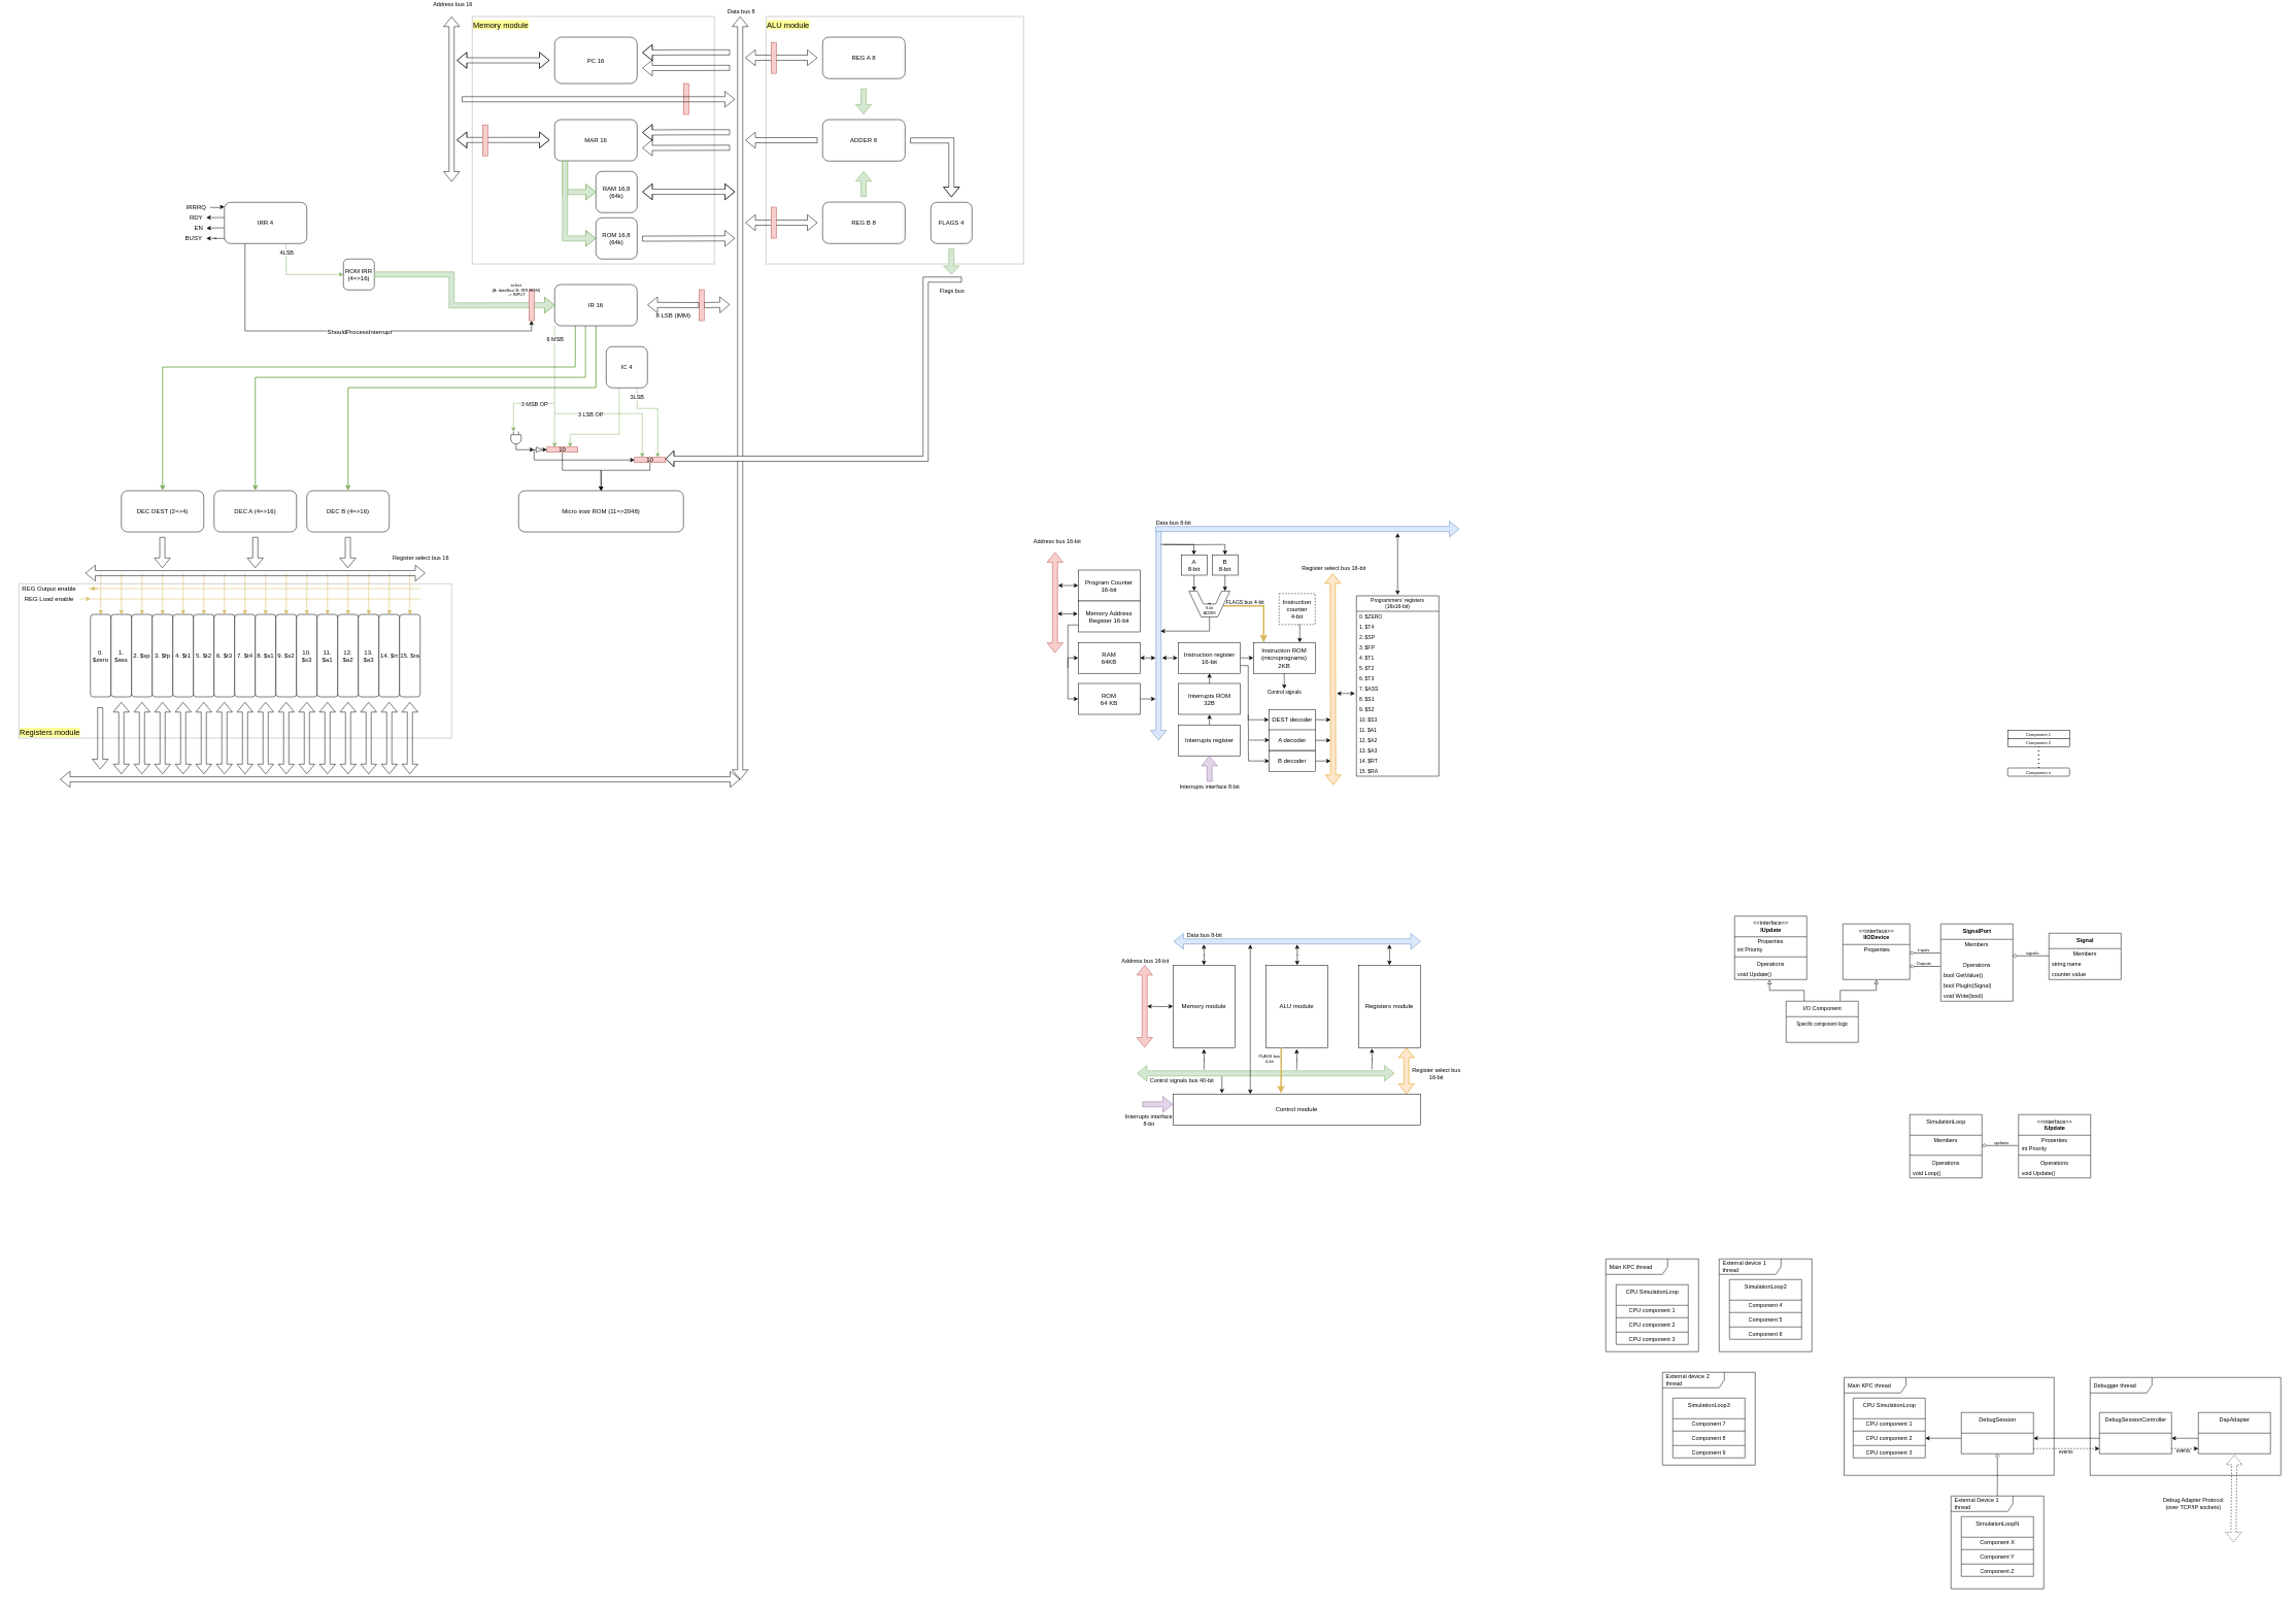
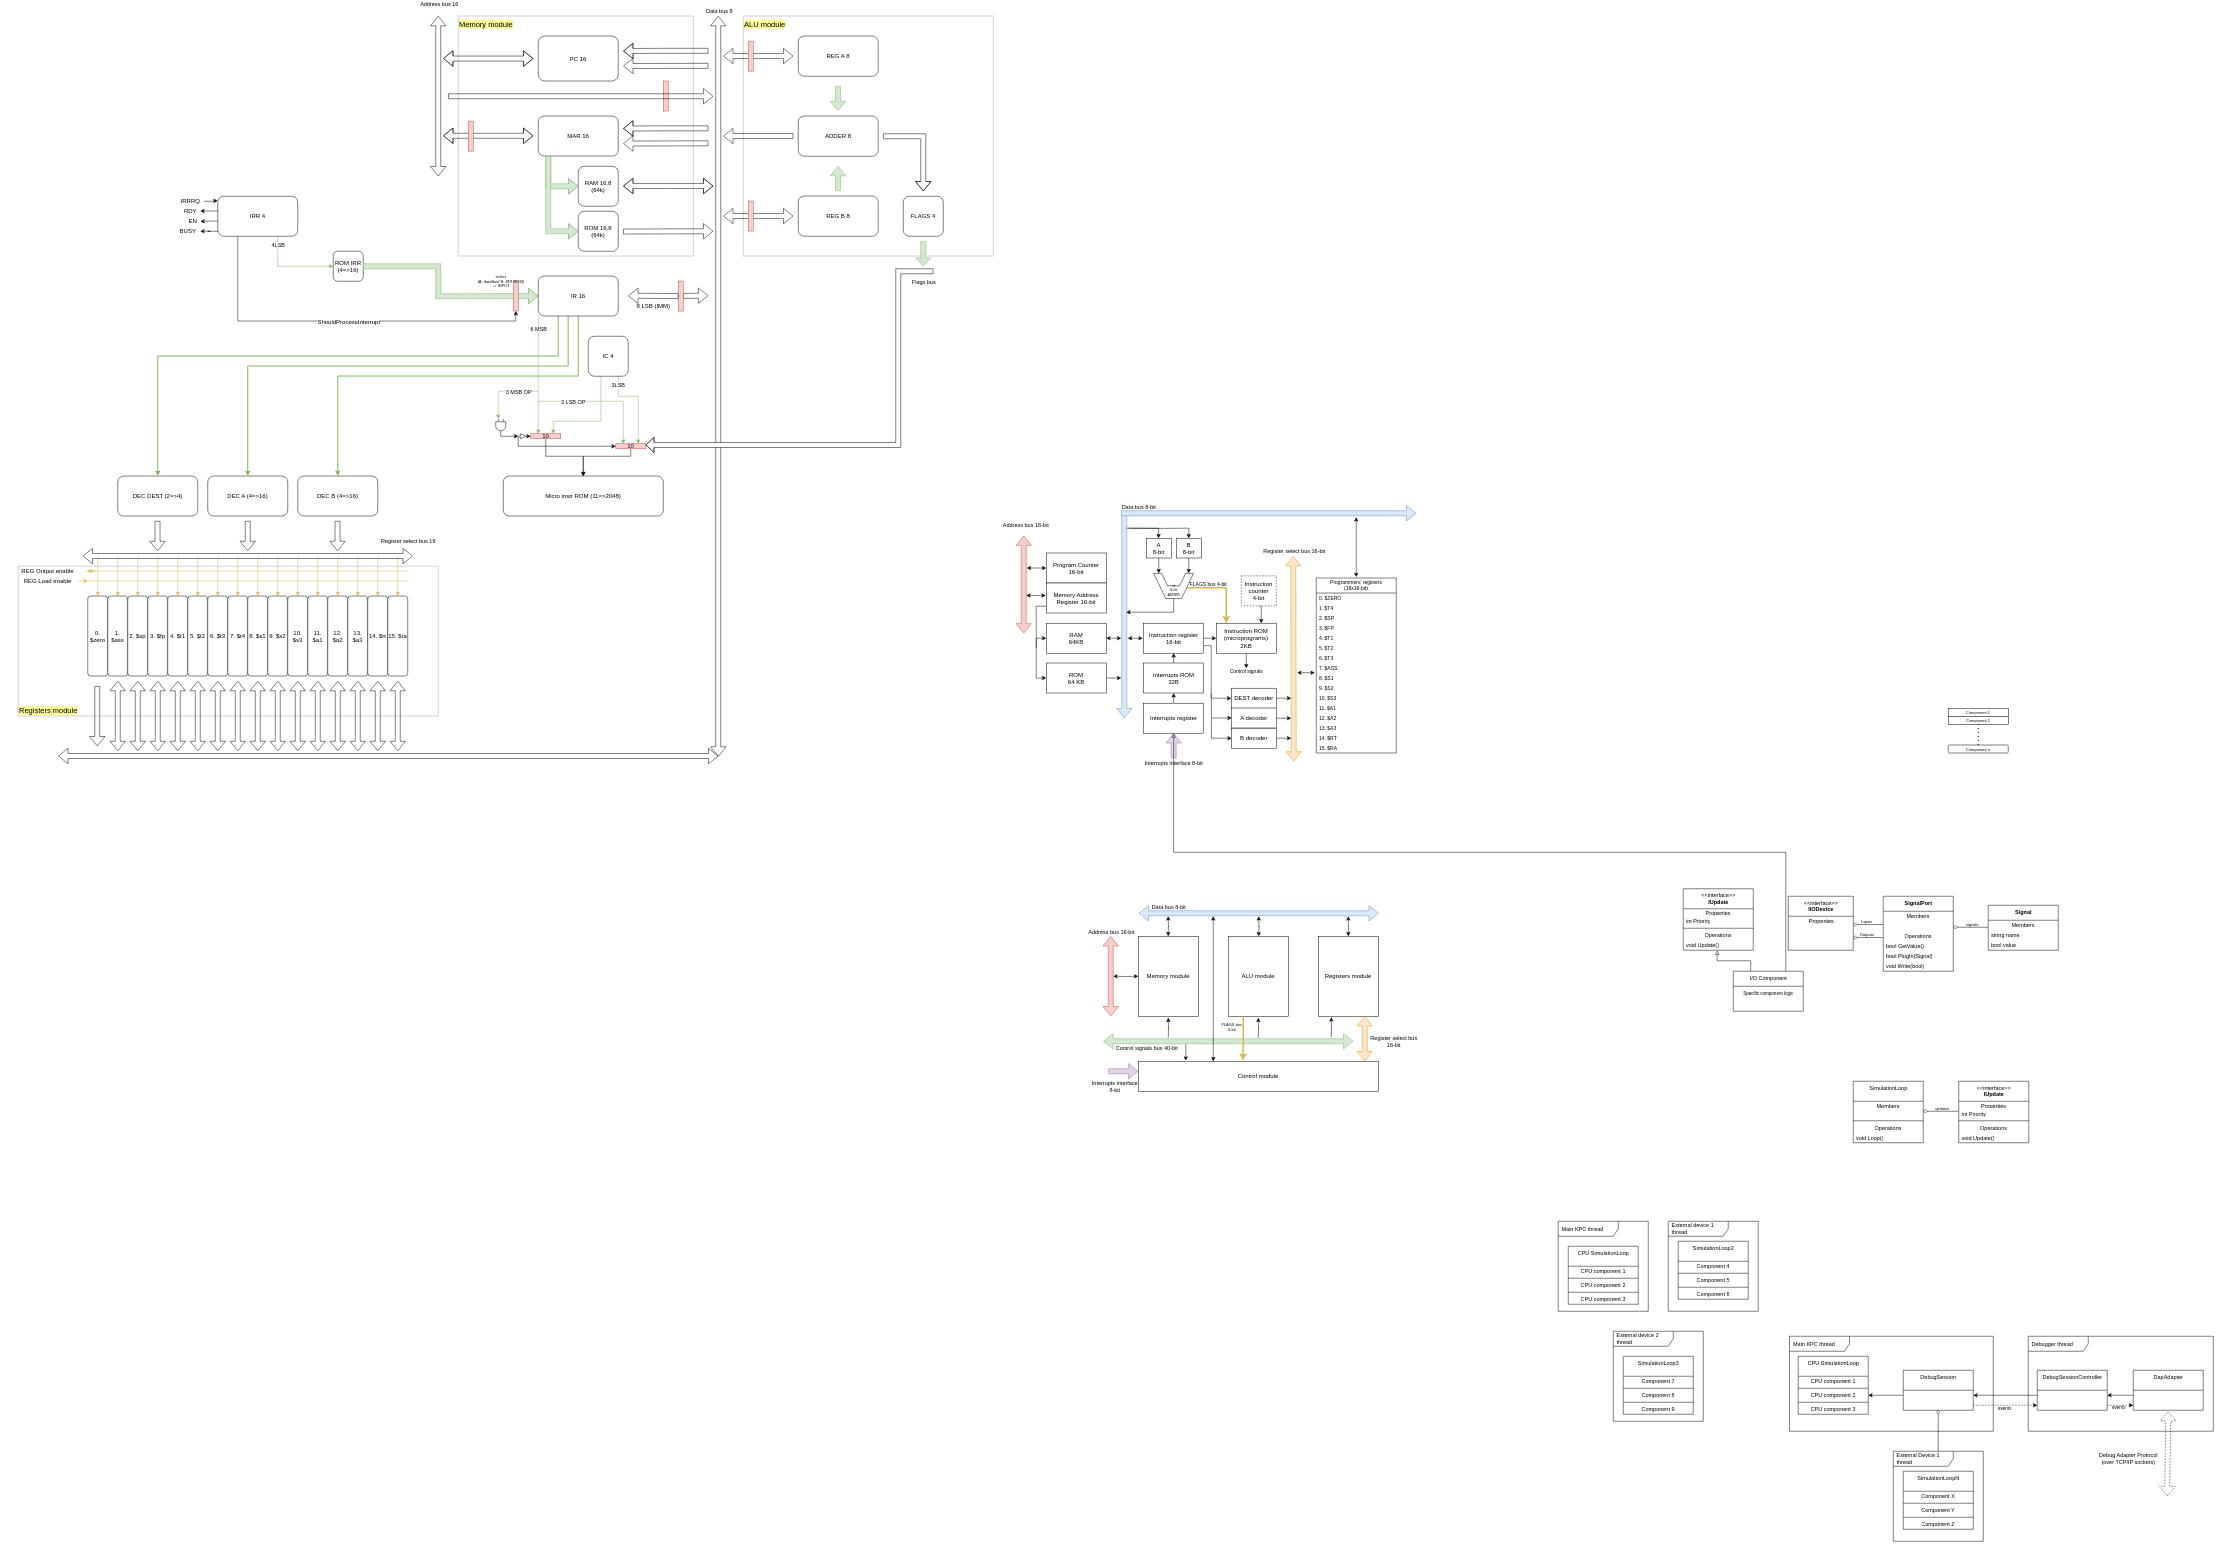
- <mxCell id="269" value="counter value" style="text;html=1;strokeColor=none;fillColor=none;align=left;verticalAlign=middle;spacingLeft=4;spacingRight=4;overflow=hidden;rotatable=0;points=[[0,0.5],[1,0.5]];portConstraint=eastwest;fontSize=11;" vertex="1" parent="266"><mxGeometry y="70" width="140" height="20" as="geometry" /></mxCell>
+ <mxCell id="269" value="bool value" style="text;html=1;strokeColor=none;fillColor=none;align=left;verticalAlign=middle;spacingLeft=4;spacingRight=4;overflow=hidden;rotatable=0;points=[[0,0.5],[1,0.5]];portConstraint=eastwest;fontSize=11;" vertex="1" parent="266"><mxGeometry y="70" width="140" height="20" as="geometry" /></mxCell>
- <mxCell id="277" style="edgeStyle=orthogonalEdgeStyle;rounded=0;orthogonalLoop=1;jettySize=auto;html=1;exitX=0.75;exitY=0;exitDx=0;exitDy=0;entryX=0.5;entryY=1;entryDx=0;entryDy=0;strokeWidth=1;fontSize=8;startArrow=none;startFill=0;endArrow=block;endFill=0;" edge="1" parent="1" source="278" target="258"><mxGeometry relative="1" as="geometry" /></mxCell>
+ <mxCell id="277" style="edgeStyle=orthogonalEdgeStyle;rounded=0;orthogonalLoop=1;jettySize=auto;html=1;exitX=0.75;exitY=0;exitDx=0;exitDy=0;strokeWidth=1;fontSize=8;startArrow=none;startFill=0;endArrow=block;endFill=0;" edge="1" parent="1" source="278" target="189"><mxGeometry relative="1" as="geometry" /></mxCell>
